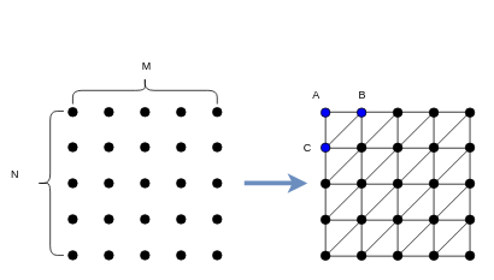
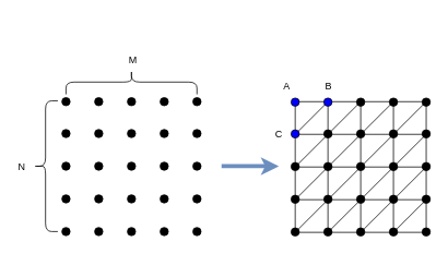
- <mxCell id="72" value="N" style="text;html=1;resizable=0;points=[];autosize=1;align=left;verticalAlign=top;spacingTop=-4;" vertex="1" parent="1"><mxGeometry x="10" y="183.5" width="20" height="20" as="geometry" /></mxCell>
+ <mxCell id="72" value="N" style="text;html=1;resizable=0;points=[];autosize=1;align=left;verticalAlign=top;spacingTop=-4;" vertex="1" parent="1"><mxGeometry x="20" y="193.5" width="20" height="20" as="geometry" /></mxCell>
